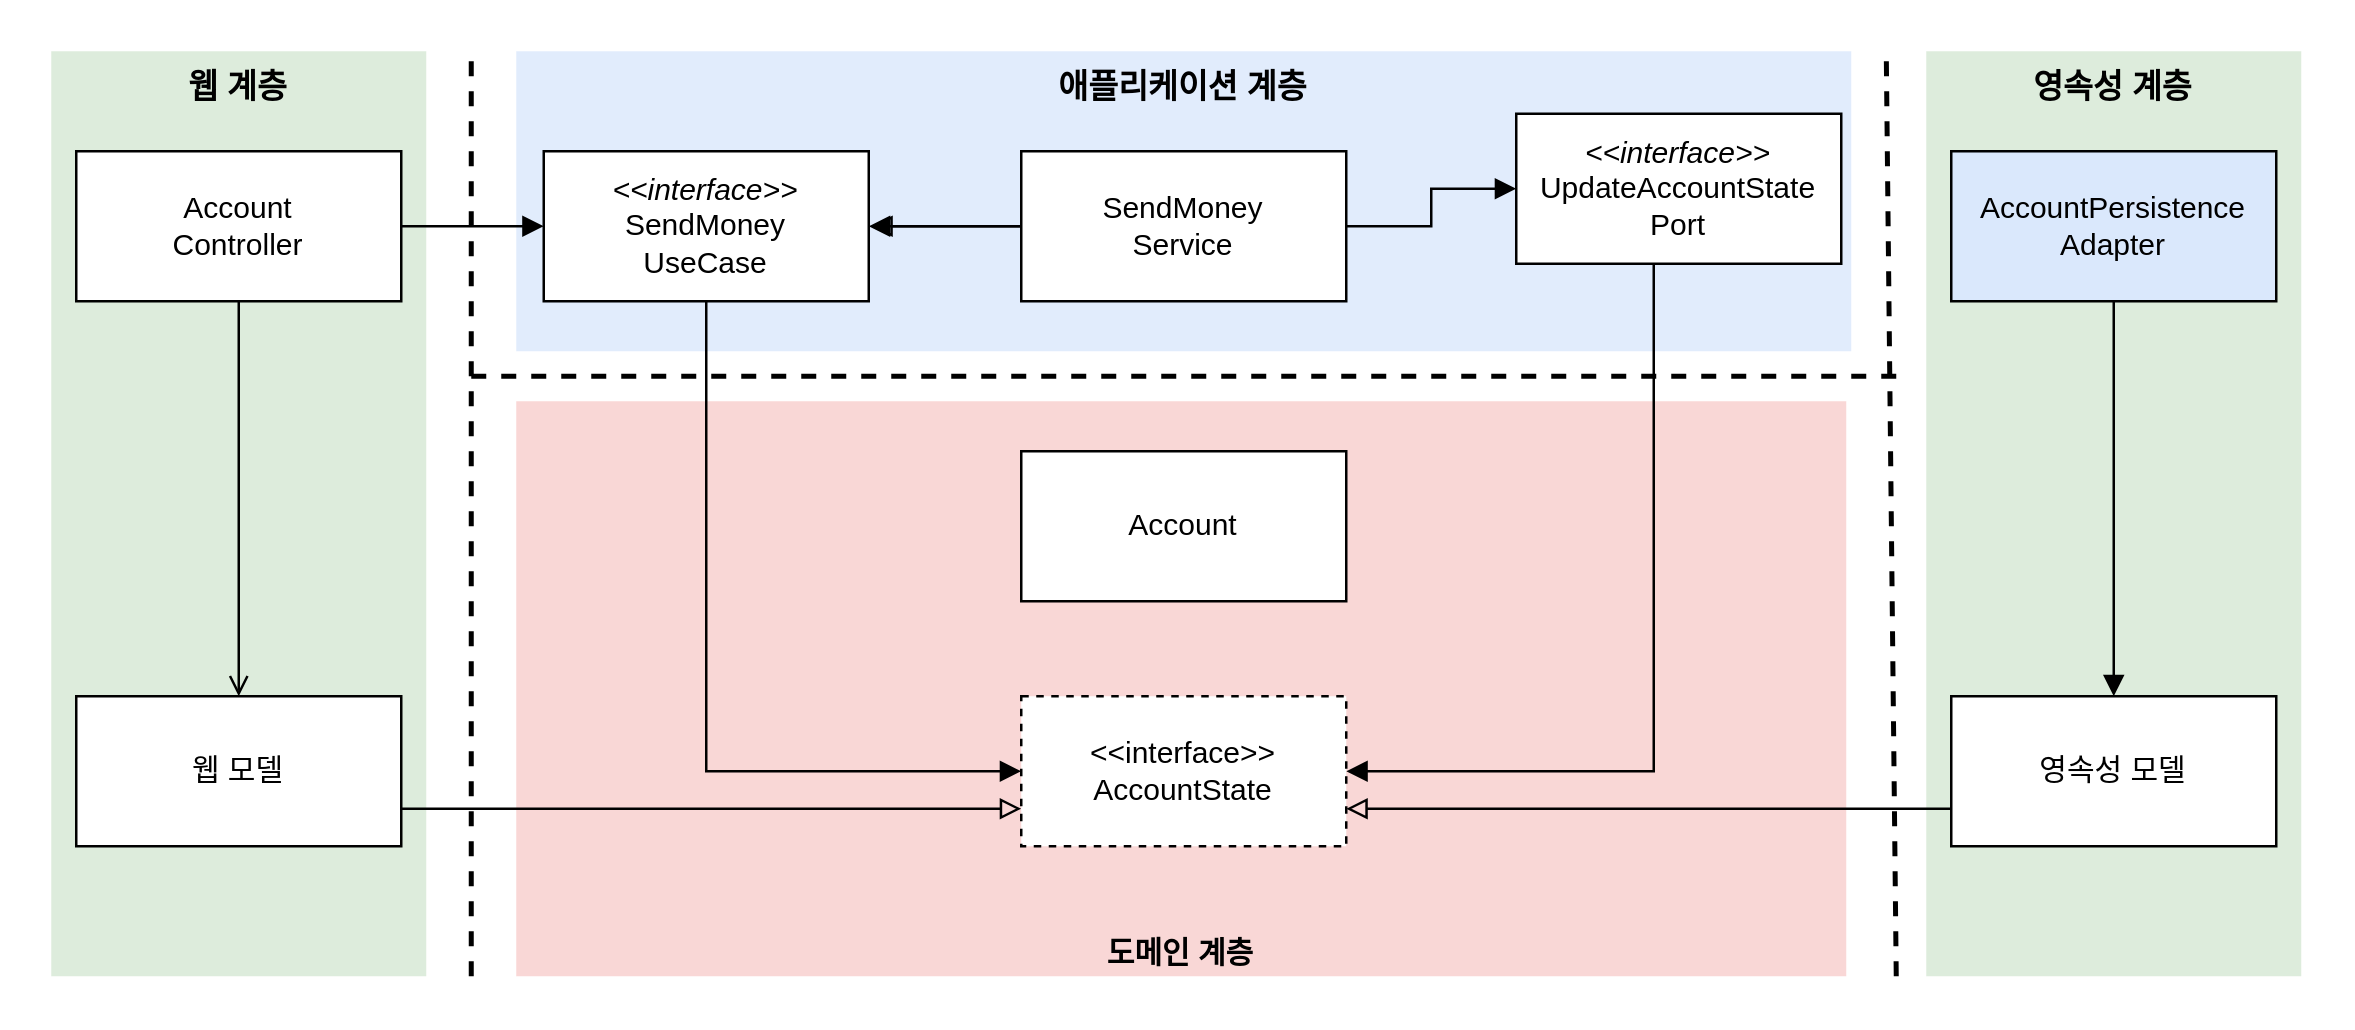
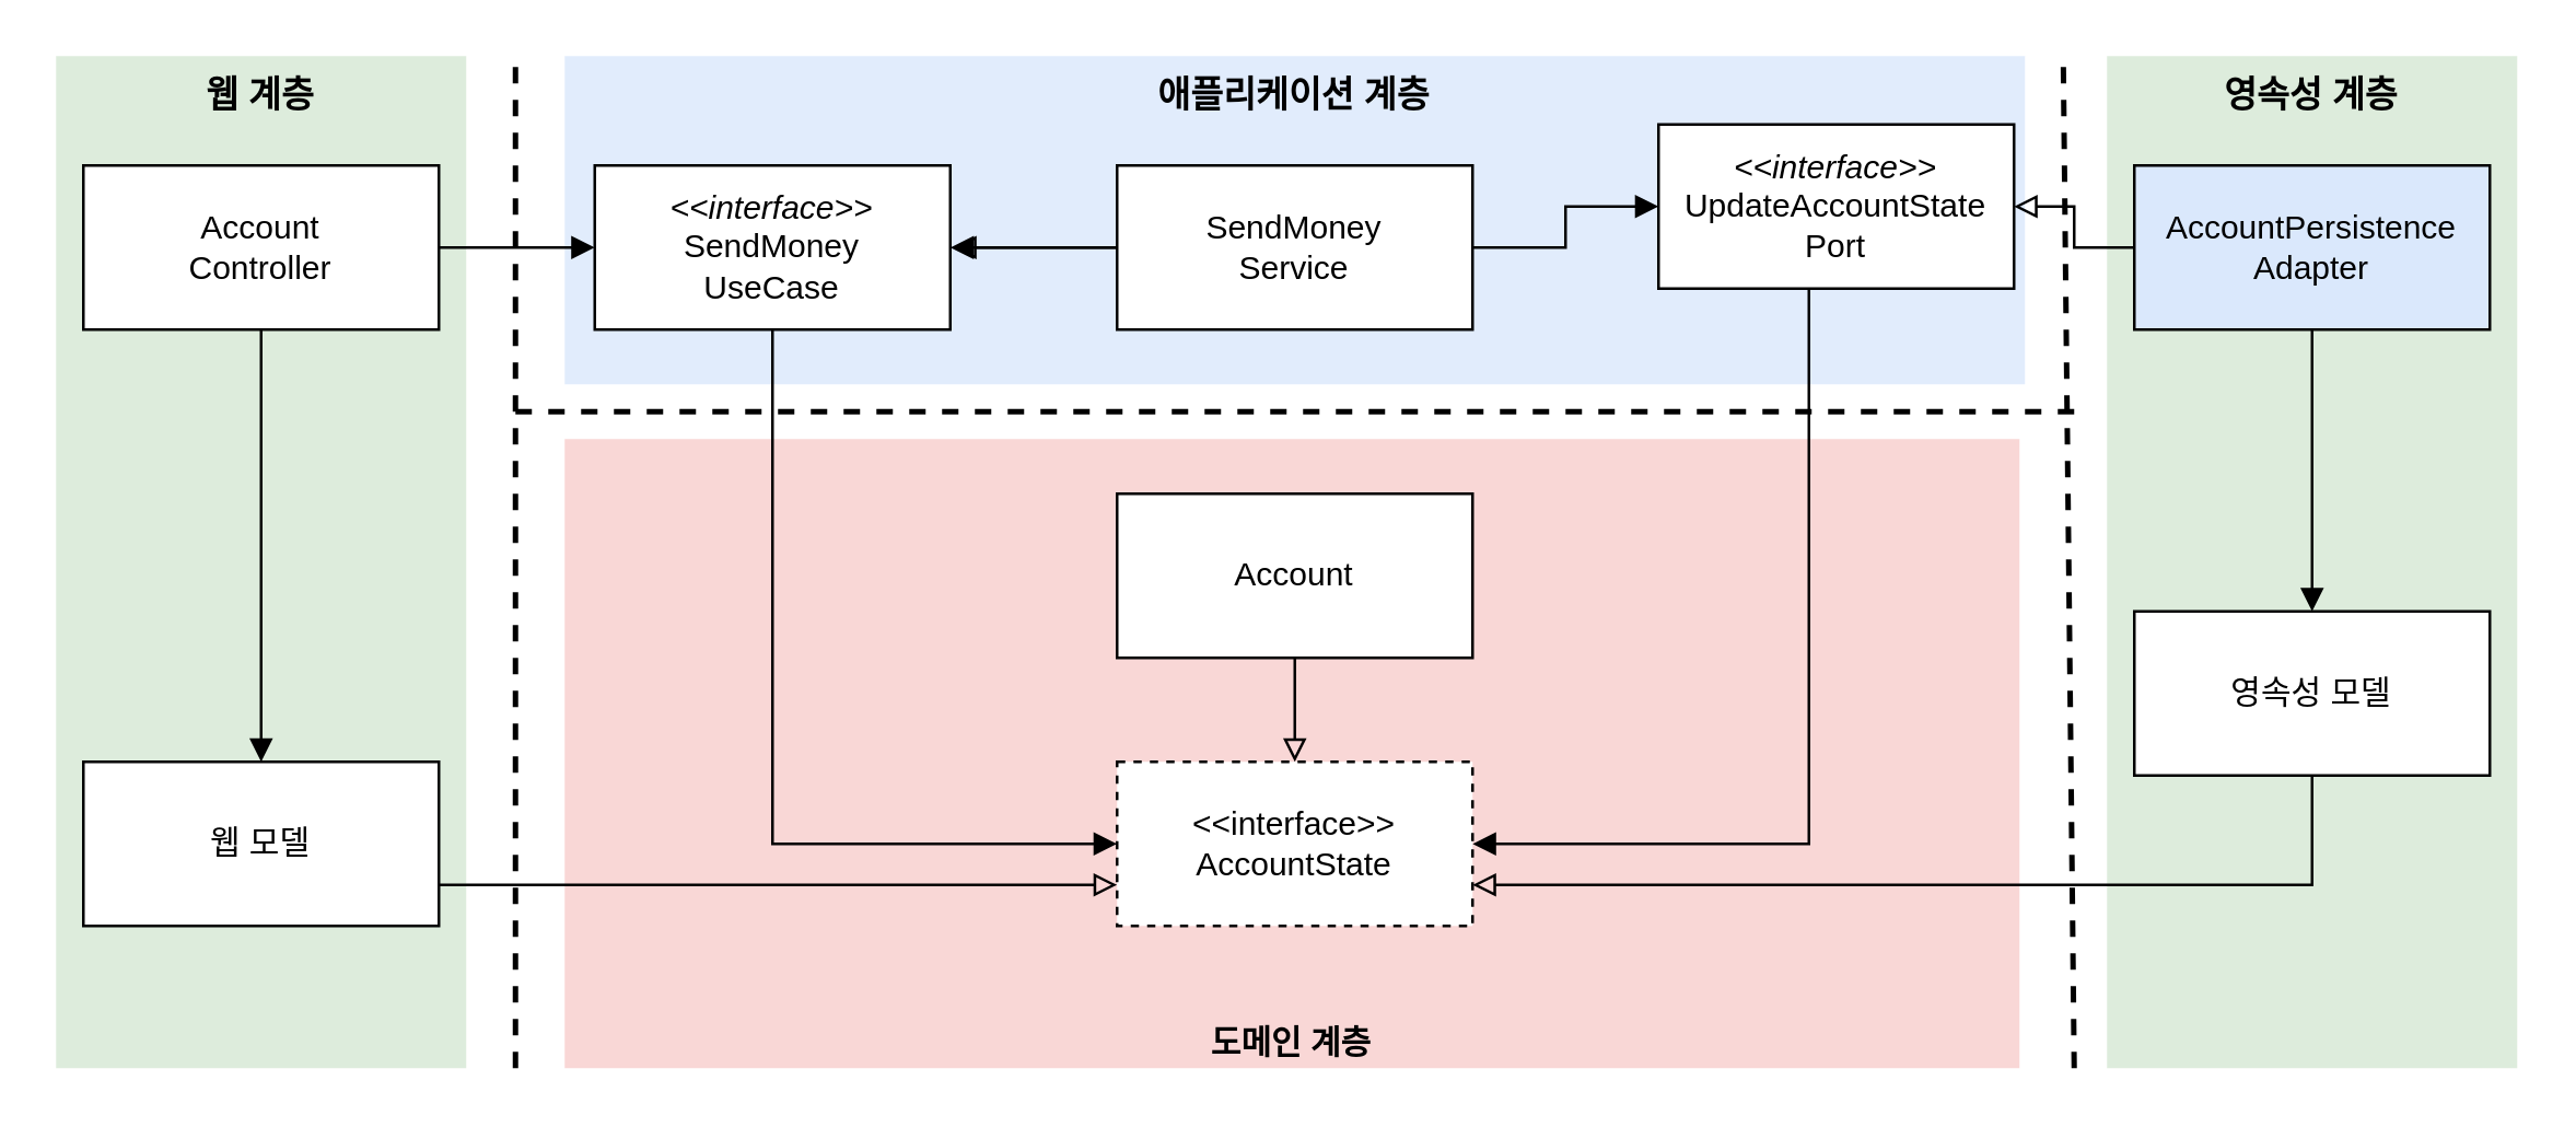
+ <mxCell id="10" style="edgeStyle=orthogonalEdgeStyle;rounded=0;orthogonalLoop=1;jettySize=auto;html=1;entryX=1;entryY=0.5;entryDx=0;entryDy=0;endArrow=block;endFill=0;" edge="1" parent="1" source="12" target="7"><mxGeometry relative="1" as="geometry"><mxPoint x="732" y="90" as="targetPoint" /></mxGeometry></mxCell>
+ <mxCell id="8" style="edgeStyle=orthogonalEdgeStyle;rounded=0;orthogonalLoop=1;jettySize=auto;html=1;endArrow=block;endFill=0;" edge="1" parent="1" source="9" target="29"><mxGeometry relative="1" as="geometry" /></mxCell>
- <mxCell id="17" style="edgeStyle=orthogonalEdgeStyle;rounded=0;orthogonalLoop=1;jettySize=auto;html=1;entryX=0.5;entryY=0;entryDx=0;entryDy=0;endArrow=open;endFill=1;" edge="1" parent="1" source="19" target="26"><mxGeometry relative="1" as="geometry" /></mxCell>
+ <mxCell id="17" style="edgeStyle=orthogonalEdgeStyle;rounded=0;orthogonalLoop=1;jettySize=auto;html=1;entryX=0.5;entryY=0;entryDx=0;entryDy=0;endArrow=block;endFill=1;" edge="1" parent="1" source="19" target="26"><mxGeometry relative="1" as="geometry" /></mxCell>
- <mxCell id="28" value="영속성 모델" style="rounded=0;whiteSpace=wrap;html=1;" vertex="1" parent="1"><mxGeometry x="780" y="278" width="130" height="60" as="geometry" /></mxCell>
+ <mxCell id="28" value="영속성 모델" style="rounded=0;whiteSpace=wrap;html=1;" vertex="1" parent="1"><mxGeometry x="780" y="223" width="130" height="60" as="geometry" /></mxCell>
